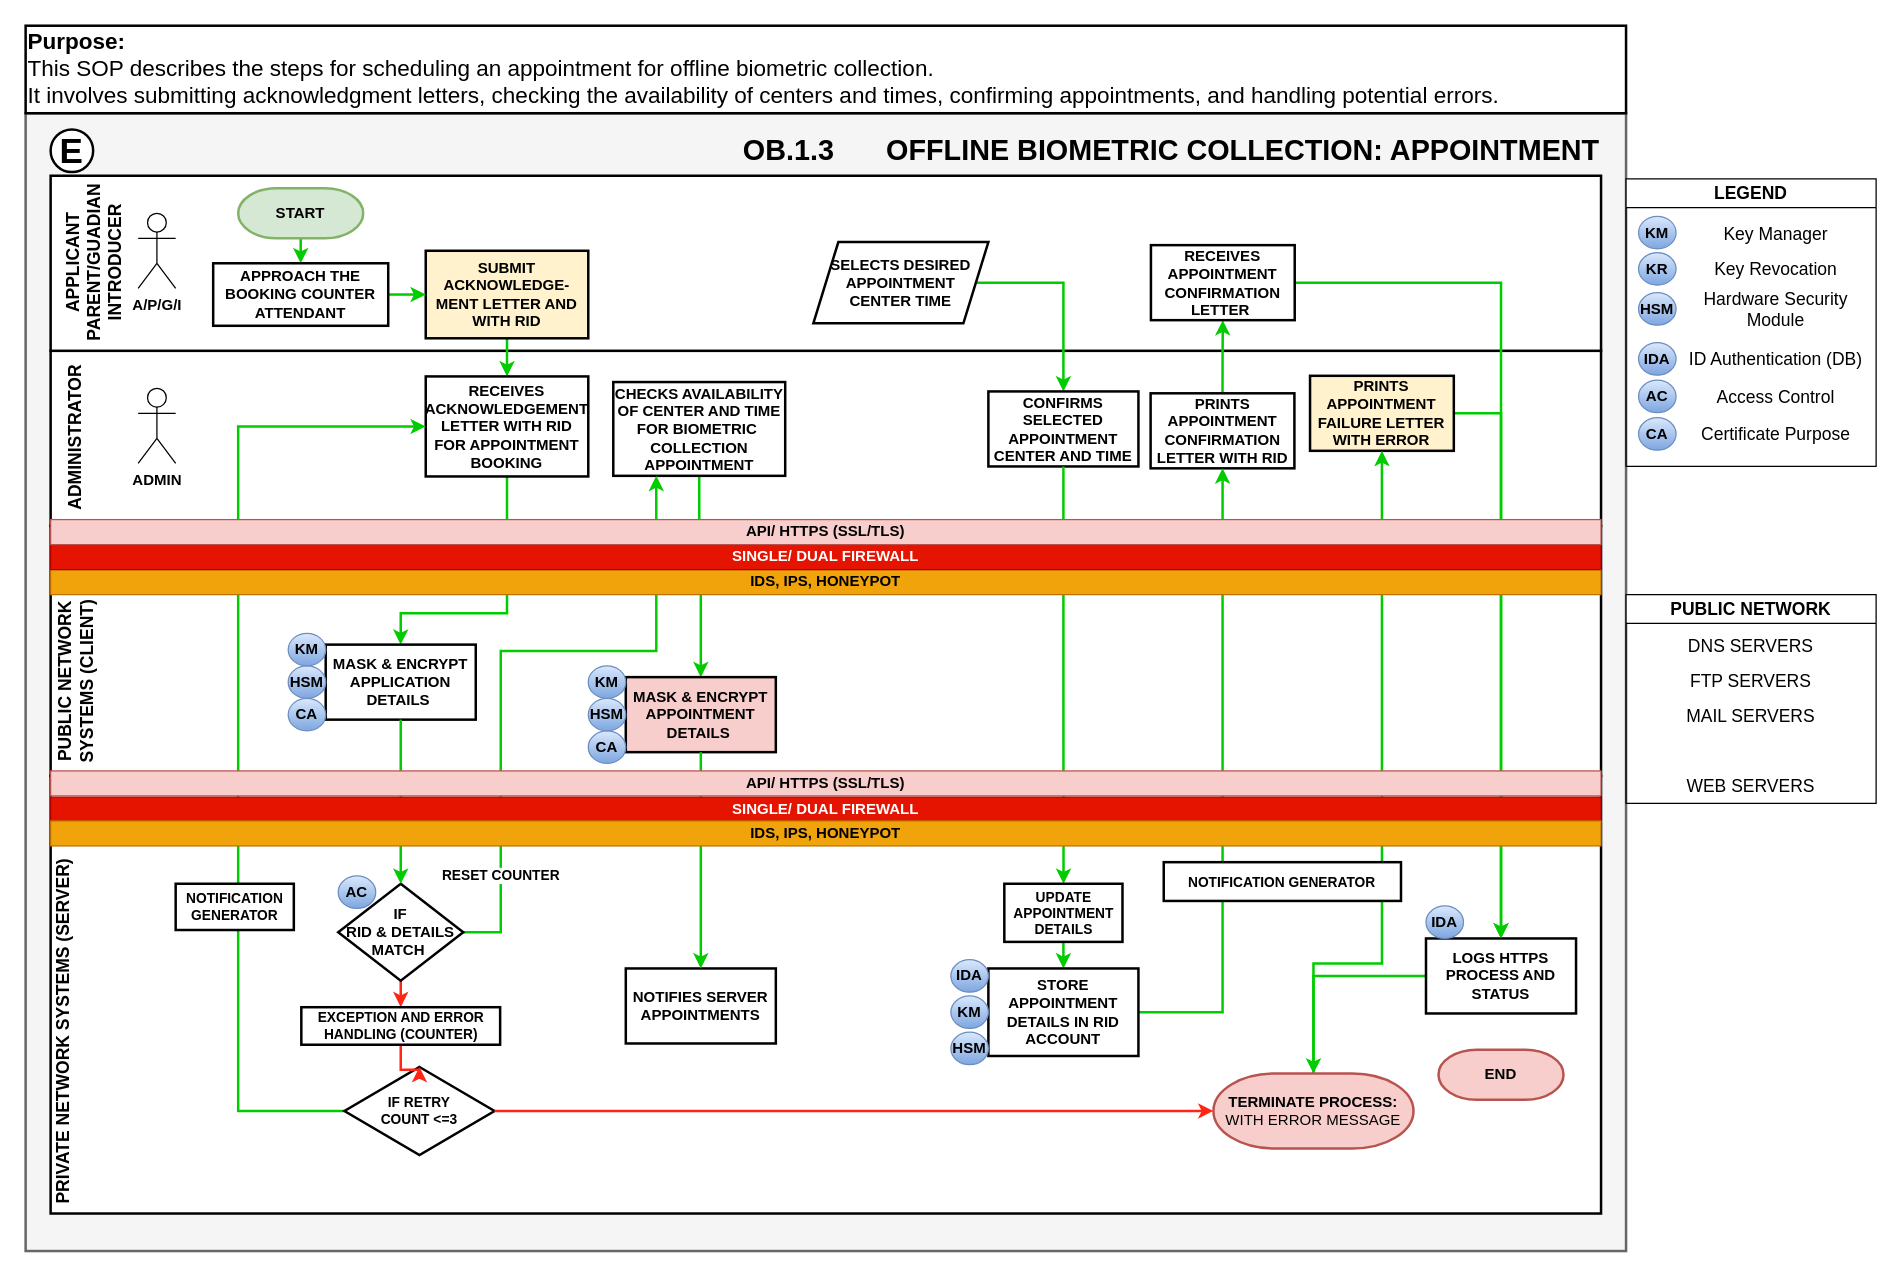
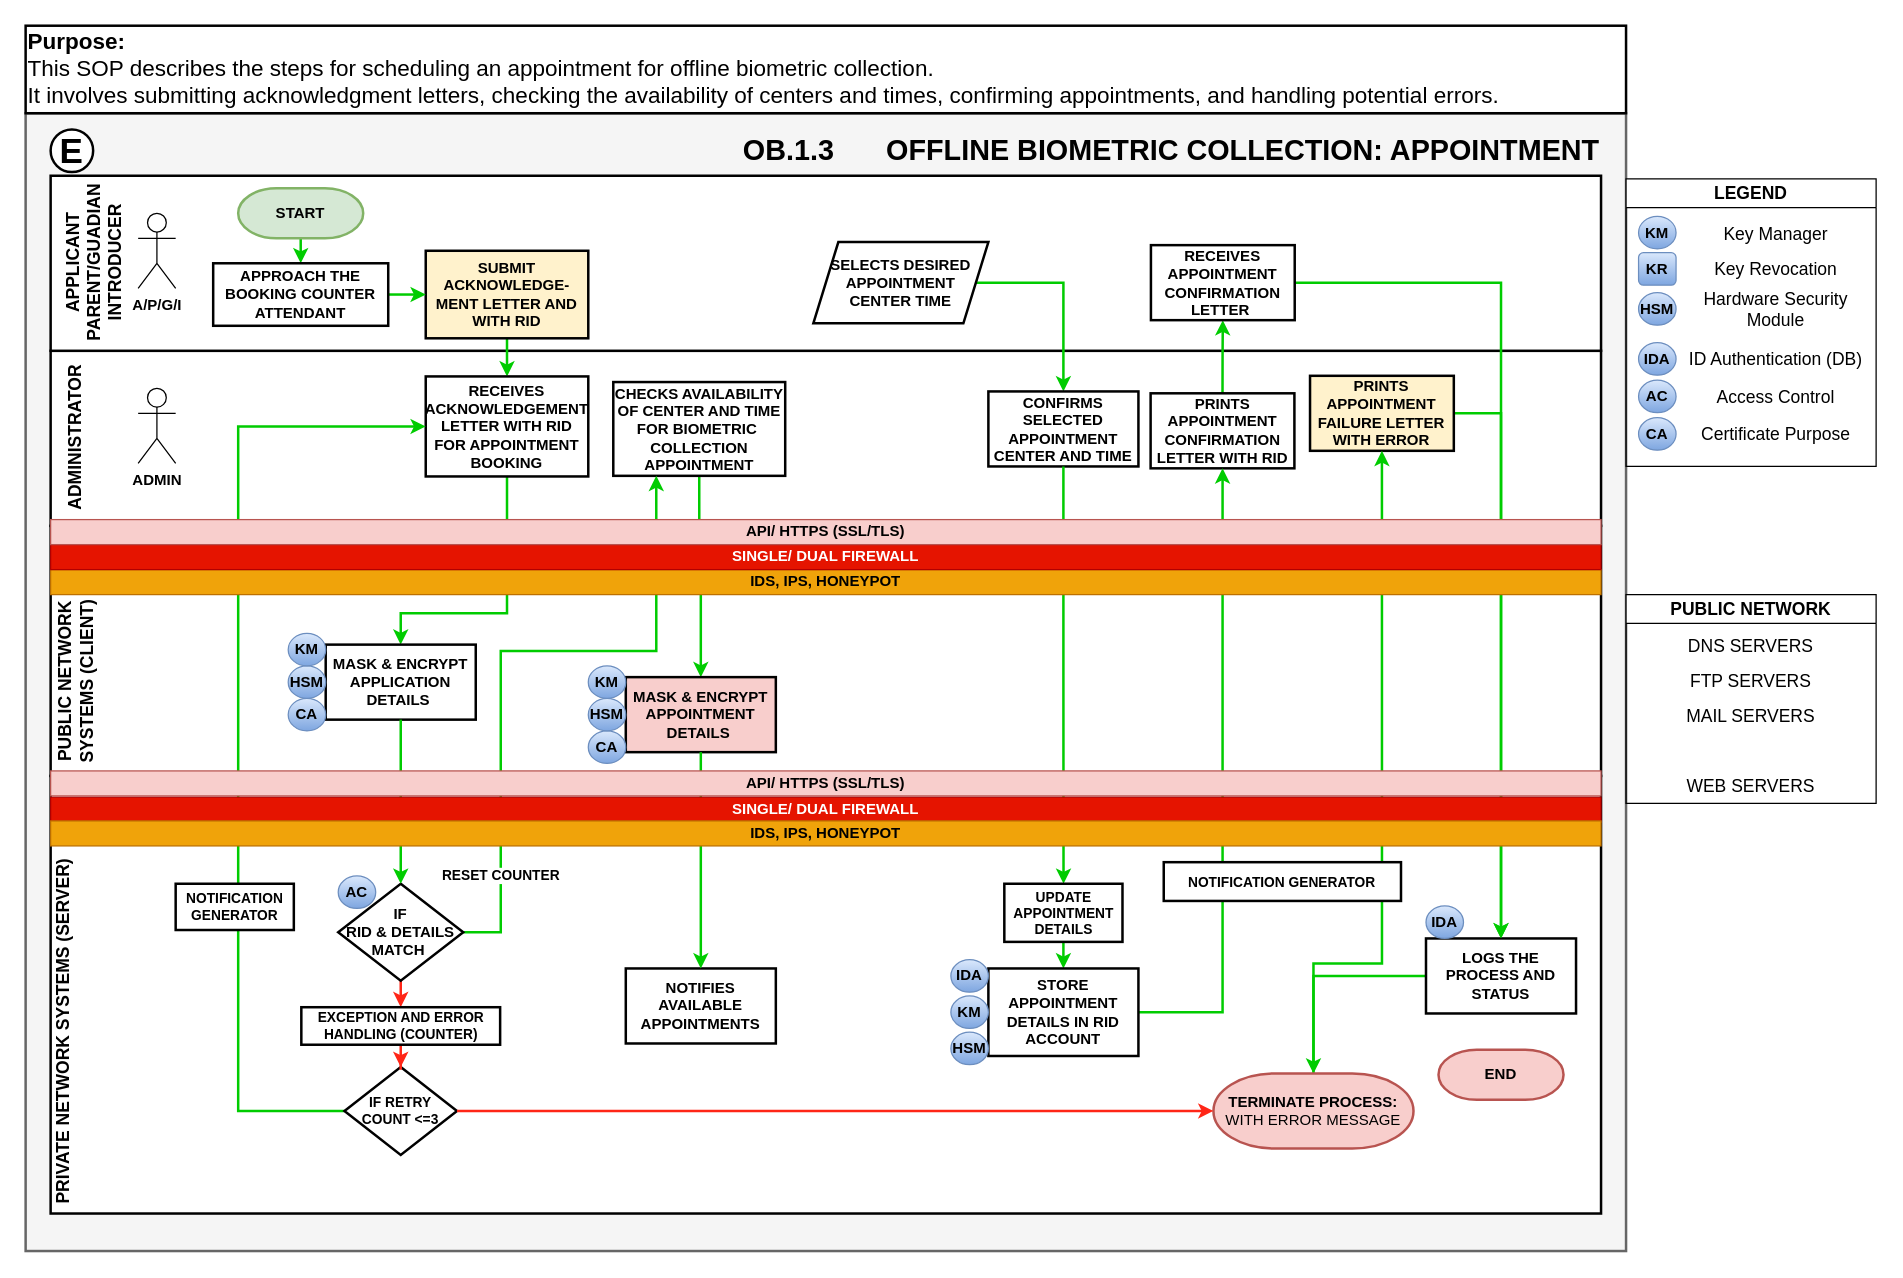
- <mxCell id="36" value="KR" style="ellipse;whiteSpace=wrap;html=1;fillColor=#dae8fc;strokeColor=#6c8ebf;gradientColor=#7ea6e0;fontStyle=1" parent="32" vertex="1"><mxGeometry x="10" y="59" width="30" height="26" as="geometry" /></mxCell>
+ <mxCell id="36" value="KR" style="whiteSpace=wrap;html=1;fillColor=#dae8fc;strokeColor=#6c8ebf;gradientColor=#7ea6e0;fontStyle=1;rounded=1;" parent="32" vertex="1"><mxGeometry x="10" y="59" width="30" height="26" as="geometry" /></mxCell>
- <mxCell id="73" value="LOGS HTTPS PROCESS AND STATUS" style="rounded=0;whiteSpace=wrap;html=1;fontStyle=1;strokeWidth=2;shape=label;boundedLbl=1;backgroundOutline=1;size=15;" parent="1" vertex="1"><mxGeometry x="1140" y="750" width="120" height="60" as="geometry" /></mxCell>
+ <mxCell id="73" value="LOGS THE PROCESS AND STATUS" style="rounded=0;whiteSpace=wrap;html=1;fontStyle=1;strokeWidth=2;shape=label;boundedLbl=1;backgroundOutline=1;size=15;" parent="1" vertex="1"><mxGeometry x="1140" y="750" width="120" height="60" as="geometry" /></mxCell>
- <mxCell id="17" value="NOTIFIES SERVER APPOINTMENTS" style="rounded=0;whiteSpace=wrap;html=1;fontStyle=1;strokeWidth=2;" parent="1" vertex="1"><mxGeometry x="500" y="774" width="120" height="60" as="geometry" /></mxCell>
+ <mxCell id="17" value="NOTIFIES AVAILABLE APPOINTMENTS" style="rounded=0;whiteSpace=wrap;html=1;fontStyle=1;strokeWidth=2;" parent="1" vertex="1"><mxGeometry x="500" y="774" width="120" height="60" as="geometry" /></mxCell>
- <mxCell id="68" value="IF RETRY &lt;br&gt;COUNT &amp;lt;=3" style="rhombus;whiteSpace=wrap;html=1;fontStyle=1;strokeWidth=2;fontSize=11;" parent="1" vertex="1"><mxGeometry x="275" y="852.81" width="120" height="70.38" as="geometry" /></mxCell>
+ <mxCell id="68" value="IF RETRY &lt;br&gt;COUNT &amp;lt;=3" style="rhombus;whiteSpace=wrap;html=1;fontStyle=1;strokeWidth=2;fontSize=11;" parent="1" vertex="1"><mxGeometry x="275" y="852.81" width="90" height="70.38" as="geometry" /></mxCell>
